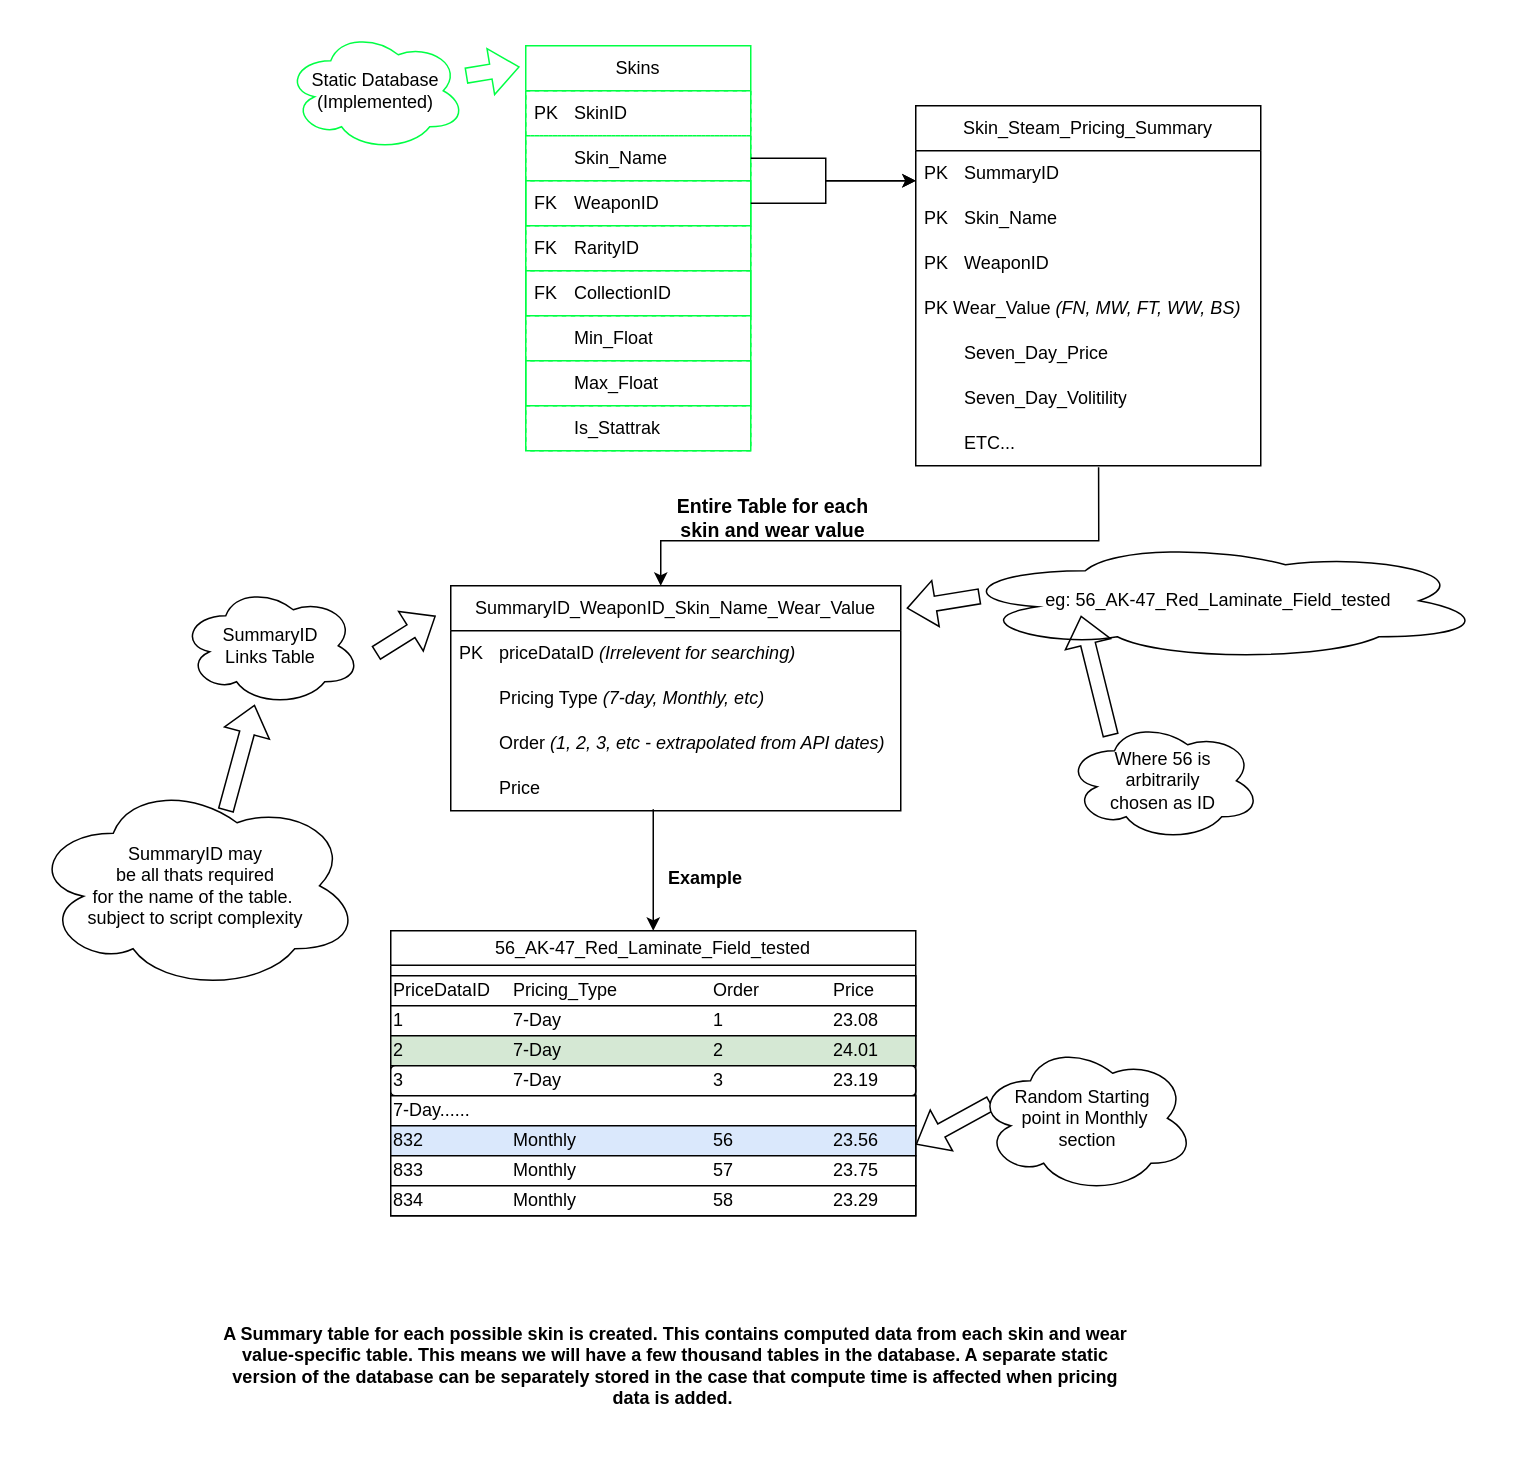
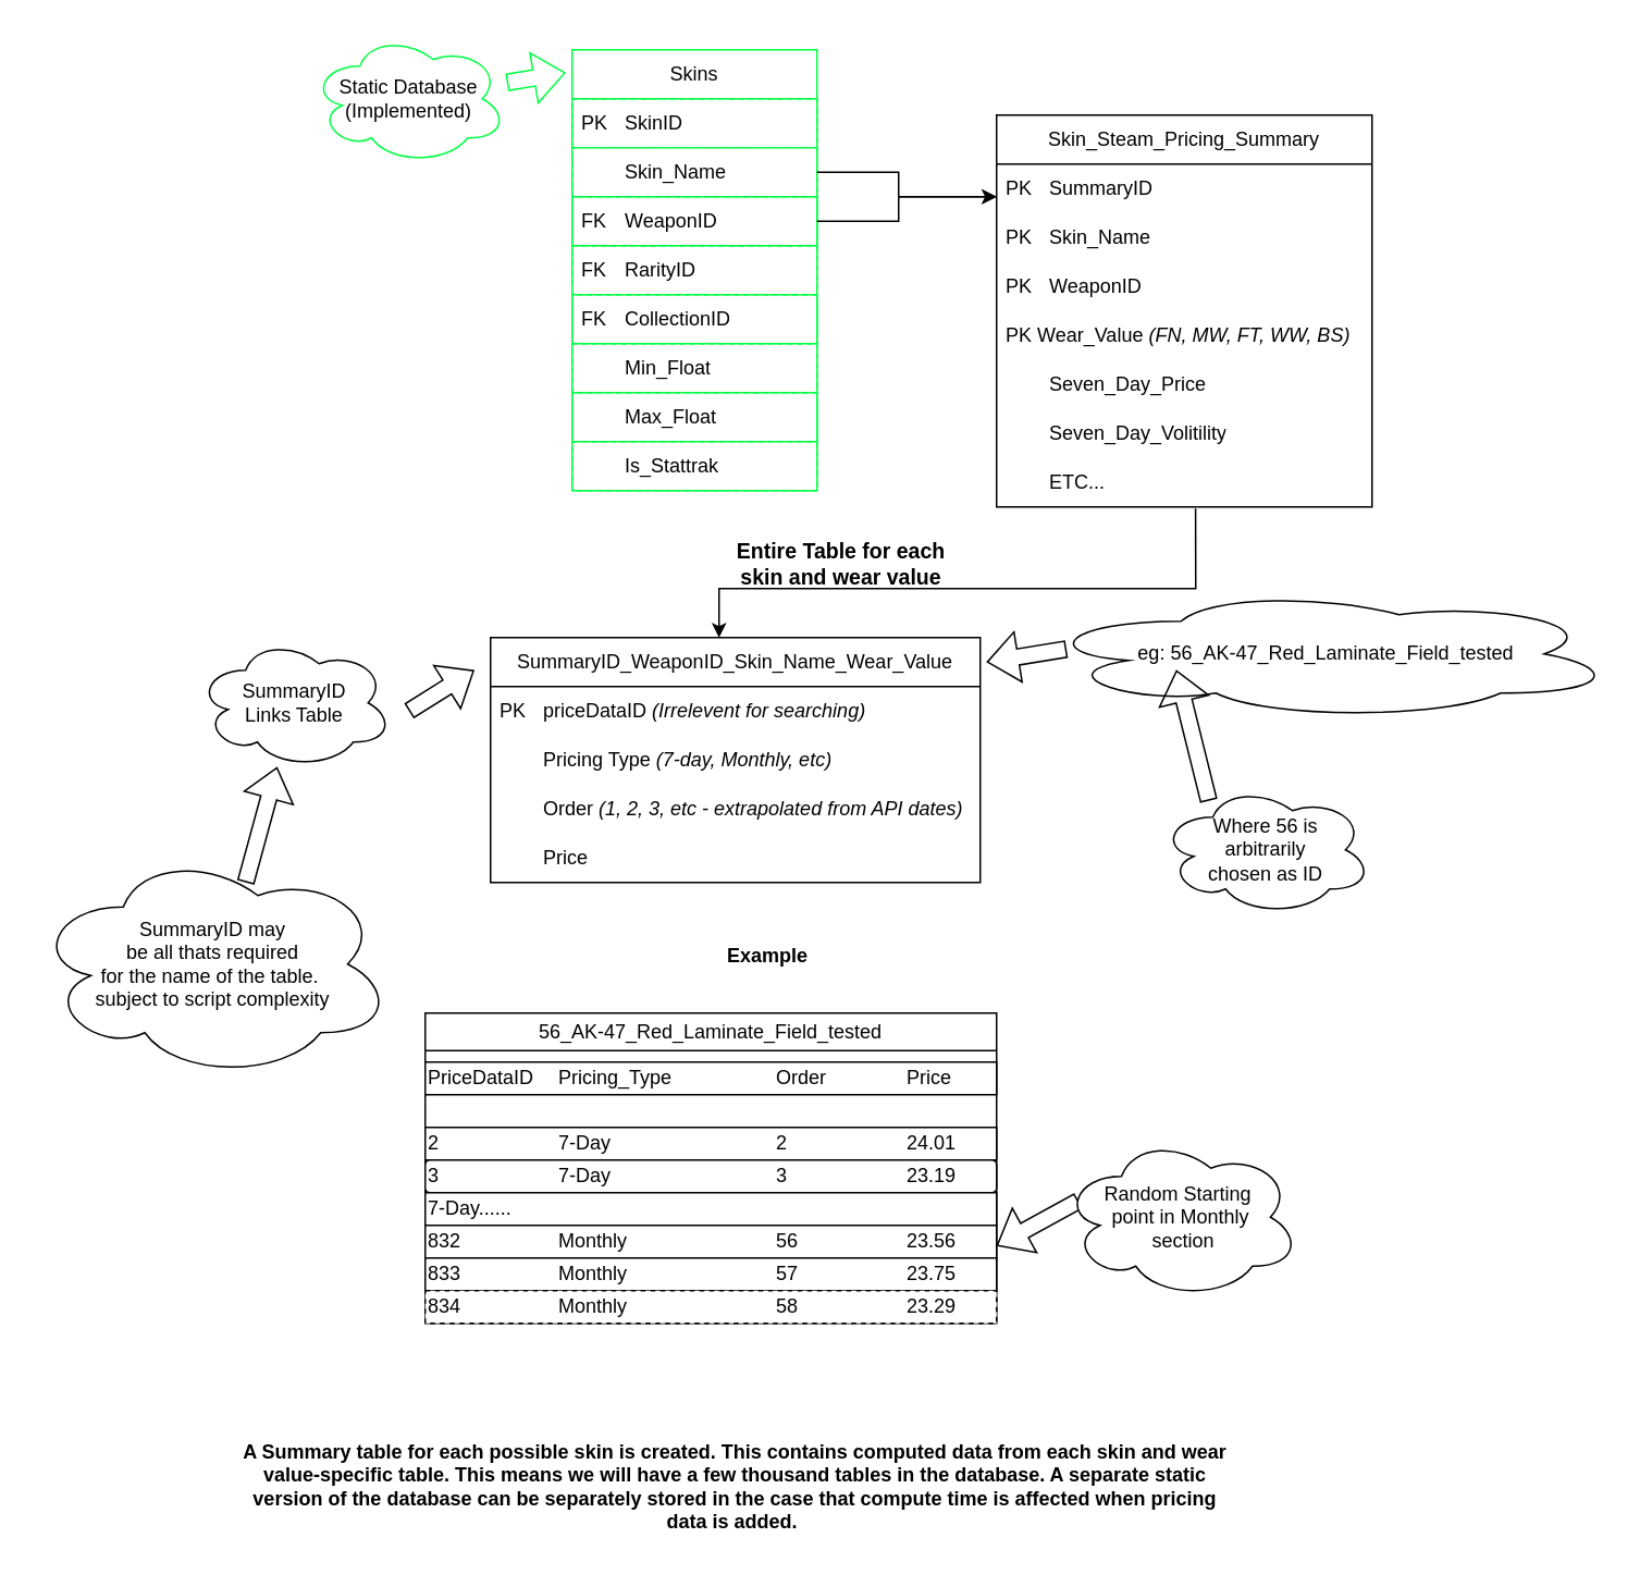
- <mxCell id="32" value="" style="endArrow=classic;html=1;rounded=0;exitX=0.45;exitY=0.967;exitDx=0;exitDy=0;exitPerimeter=0;entryX=0.5;entryY=0;entryDx=0;entryDy=0;" edge="1" parent="1" source="26" target="33"><mxGeometry width="50" height="50" relative="1" as="geometry"><mxPoint x="430" y="580" as="sourcePoint" /><mxPoint x="435" y="660" as="targetPoint" /></mxGeometry></mxCell>
- <mxCell id="35" value="1&lt;span style=&quot;white-space: pre;&quot;&gt;&#09;&lt;/span&gt;&lt;span style=&quot;white-space: pre;&quot;&gt;&#09;&lt;/span&gt;&lt;span style=&quot;white-space: pre;&quot;&gt;&#09;&lt;/span&gt;7-Day&lt;span style=&quot;white-space: pre;&quot;&gt;&#09;&lt;/span&gt;&lt;span style=&quot;white-space: pre;&quot;&gt;&#09;&lt;/span&gt;&lt;span style=&quot;white-space: pre;&quot;&gt;&#09;&lt;/span&gt;&lt;span style=&quot;white-space: pre;&quot;&gt;&#09;&lt;/span&gt;1&lt;span style=&quot;white-space: pre;&quot;&gt;&#09;&lt;span style=&quot;white-space: pre;&quot;&gt;&#09;&lt;span style=&quot;white-space: pre;&quot;&gt;&#09;&lt;/span&gt;&lt;/span&gt;&lt;/span&gt;23.08" style="whiteSpace=wrap;html=1;align=left;" vertex="1" parent="33"><mxGeometry y="50" width="350" height="20" as="geometry" /></mxCell>
- <mxCell id="36" value="2&lt;span style=&quot;white-space: pre;&quot;&gt;&#09;&lt;/span&gt;&lt;span style=&quot;white-space: pre;&quot;&gt;&#09;&lt;/span&gt;&lt;span style=&quot;white-space: pre;&quot;&gt;&#09;&lt;/span&gt;7-Day&lt;span style=&quot;white-space: pre;&quot;&gt;&#09;&lt;/span&gt;&lt;span style=&quot;white-space: pre;&quot;&gt;&#09;&lt;/span&gt;&lt;span style=&quot;white-space: pre;&quot;&gt;&#09;&lt;/span&gt;&lt;span style=&quot;white-space: pre;&quot;&gt;&#09;&lt;/span&gt;2&lt;span style=&quot;white-space: pre;&quot;&gt;&#09;&lt;/span&gt;&lt;span style=&quot;white-space: pre;&quot;&gt;&#09;&lt;/span&gt;&lt;span style=&quot;white-space: pre;&quot;&gt;&#09;&lt;/span&gt;24.01" style="whiteSpace=wrap;html=1;align=left;fillColor=#d5e8d4;" vertex="1" parent="33"><mxGeometry y="70" width="350" height="20" as="geometry" /></mxCell>
+ <mxCell id="36" value="2&lt;span style=&quot;white-space: pre;&quot;&gt;&#09;&lt;/span&gt;&lt;span style=&quot;white-space: pre;&quot;&gt;&#09;&lt;/span&gt;&lt;span style=&quot;white-space: pre;&quot;&gt;&#09;&lt;/span&gt;7-Day&lt;span style=&quot;white-space: pre;&quot;&gt;&#09;&lt;/span&gt;&lt;span style=&quot;white-space: pre;&quot;&gt;&#09;&lt;/span&gt;&lt;span style=&quot;white-space: pre;&quot;&gt;&#09;&lt;/span&gt;&lt;span style=&quot;white-space: pre;&quot;&gt;&#09;&lt;/span&gt;2&lt;span style=&quot;white-space: pre;&quot;&gt;&#09;&lt;/span&gt;&lt;span style=&quot;white-space: pre;&quot;&gt;&#09;&lt;/span&gt;&lt;span style=&quot;white-space: pre;&quot;&gt;&#09;&lt;/span&gt;24.01" style="whiteSpace=wrap;html=1;align=left;" vertex="1" parent="33"><mxGeometry y="70" width="350" height="20" as="geometry" /></mxCell>
- <mxCell id="39" value="832&lt;span style=&quot;white-space: pre;&quot;&gt;&#09;&lt;/span&gt;&lt;span style=&quot;white-space: pre;&quot;&gt;&#09;&lt;/span&gt;&lt;span style=&quot;white-space: pre;&quot;&gt;&#09;&lt;/span&gt;Monthly&lt;span style=&quot;white-space: pre;&quot;&gt;&#09;&lt;/span&gt;&lt;span style=&quot;white-space: pre;&quot;&gt;&#09;&lt;/span&gt;&lt;span style=&quot;white-space: pre;&quot;&gt;&#09;&lt;/span&gt;&lt;span style=&quot;white-space: pre;&quot;&gt;&#09;&lt;/span&gt;56&lt;span style=&quot;white-space: pre;&quot;&gt;&#09;&lt;/span&gt;&lt;span style=&quot;white-space: pre;&quot;&gt;&#09;&lt;/span&gt;&lt;span style=&quot;white-space: pre;&quot;&gt;&#09;&lt;/span&gt;23.56" style="whiteSpace=wrap;html=1;align=left;fillColor=#dae8fc;" vertex="1" parent="33"><mxGeometry y="130" width="350" height="20" as="geometry" /></mxCell>
+ <mxCell id="39" value="832&lt;span style=&quot;white-space: pre;&quot;&gt;&#09;&lt;/span&gt;&lt;span style=&quot;white-space: pre;&quot;&gt;&#09;&lt;/span&gt;&lt;span style=&quot;white-space: pre;&quot;&gt;&#09;&lt;/span&gt;Monthly&lt;span style=&quot;white-space: pre;&quot;&gt;&#09;&lt;/span&gt;&lt;span style=&quot;white-space: pre;&quot;&gt;&#09;&lt;/span&gt;&lt;span style=&quot;white-space: pre;&quot;&gt;&#09;&lt;/span&gt;&lt;span style=&quot;white-space: pre;&quot;&gt;&#09;&lt;/span&gt;56&lt;span style=&quot;white-space: pre;&quot;&gt;&#09;&lt;/span&gt;&lt;span style=&quot;white-space: pre;&quot;&gt;&#09;&lt;/span&gt;&lt;span style=&quot;white-space: pre;&quot;&gt;&#09;&lt;/span&gt;23.56" style="whiteSpace=wrap;html=1;align=left;" vertex="1" parent="33"><mxGeometry y="130" width="350" height="20" as="geometry" /></mxCell>
- <mxCell id="41" value="834&lt;span style=&quot;white-space: pre;&quot;&gt;&#09;&lt;/span&gt;&lt;span style=&quot;white-space: pre;&quot;&gt;&#09;&lt;/span&gt;&lt;span style=&quot;white-space: pre;&quot;&gt;&#09;&lt;/span&gt;Monthly&lt;span style=&quot;white-space: pre;&quot;&gt;&#09;&lt;/span&gt;&lt;span style=&quot;white-space: pre;&quot;&gt;&#09;&lt;/span&gt;&lt;span style=&quot;white-space: pre;&quot;&gt;&#09;&lt;/span&gt;&lt;span style=&quot;white-space: pre;&quot;&gt;&#09;&lt;/span&gt;58&lt;span style=&quot;white-space: pre;&quot;&gt;&#09;&lt;/span&gt;&lt;span style=&quot;white-space: pre;&quot;&gt;&#09;&lt;/span&gt;&lt;span style=&quot;white-space: pre;&quot;&gt;&#09;&lt;/span&gt;23.29" style="whiteSpace=wrap;html=1;align=left;" vertex="1" parent="33"><mxGeometry y="170" width="350" height="20" as="geometry" /></mxCell>
+ <mxCell id="41" value="834&lt;span style=&quot;white-space: pre;&quot;&gt;&#09;&lt;/span&gt;&lt;span style=&quot;white-space: pre;&quot;&gt;&#09;&lt;/span&gt;&lt;span style=&quot;white-space: pre;&quot;&gt;&#09;&lt;/span&gt;Monthly&lt;span style=&quot;white-space: pre;&quot;&gt;&#09;&lt;/span&gt;&lt;span style=&quot;white-space: pre;&quot;&gt;&#09;&lt;/span&gt;&lt;span style=&quot;white-space: pre;&quot;&gt;&#09;&lt;/span&gt;&lt;span style=&quot;white-space: pre;&quot;&gt;&#09;&lt;/span&gt;58&lt;span style=&quot;white-space: pre;&quot;&gt;&#09;&lt;/span&gt;&lt;span style=&quot;white-space: pre;&quot;&gt;&#09;&lt;/span&gt;&lt;span style=&quot;white-space: pre;&quot;&gt;&#09;&lt;/span&gt;23.29" style="whiteSpace=wrap;html=1;align=left;dashed=1;" vertex="1" parent="33"><mxGeometry y="170" width="350" height="20" as="geometry" /></mxCell>
